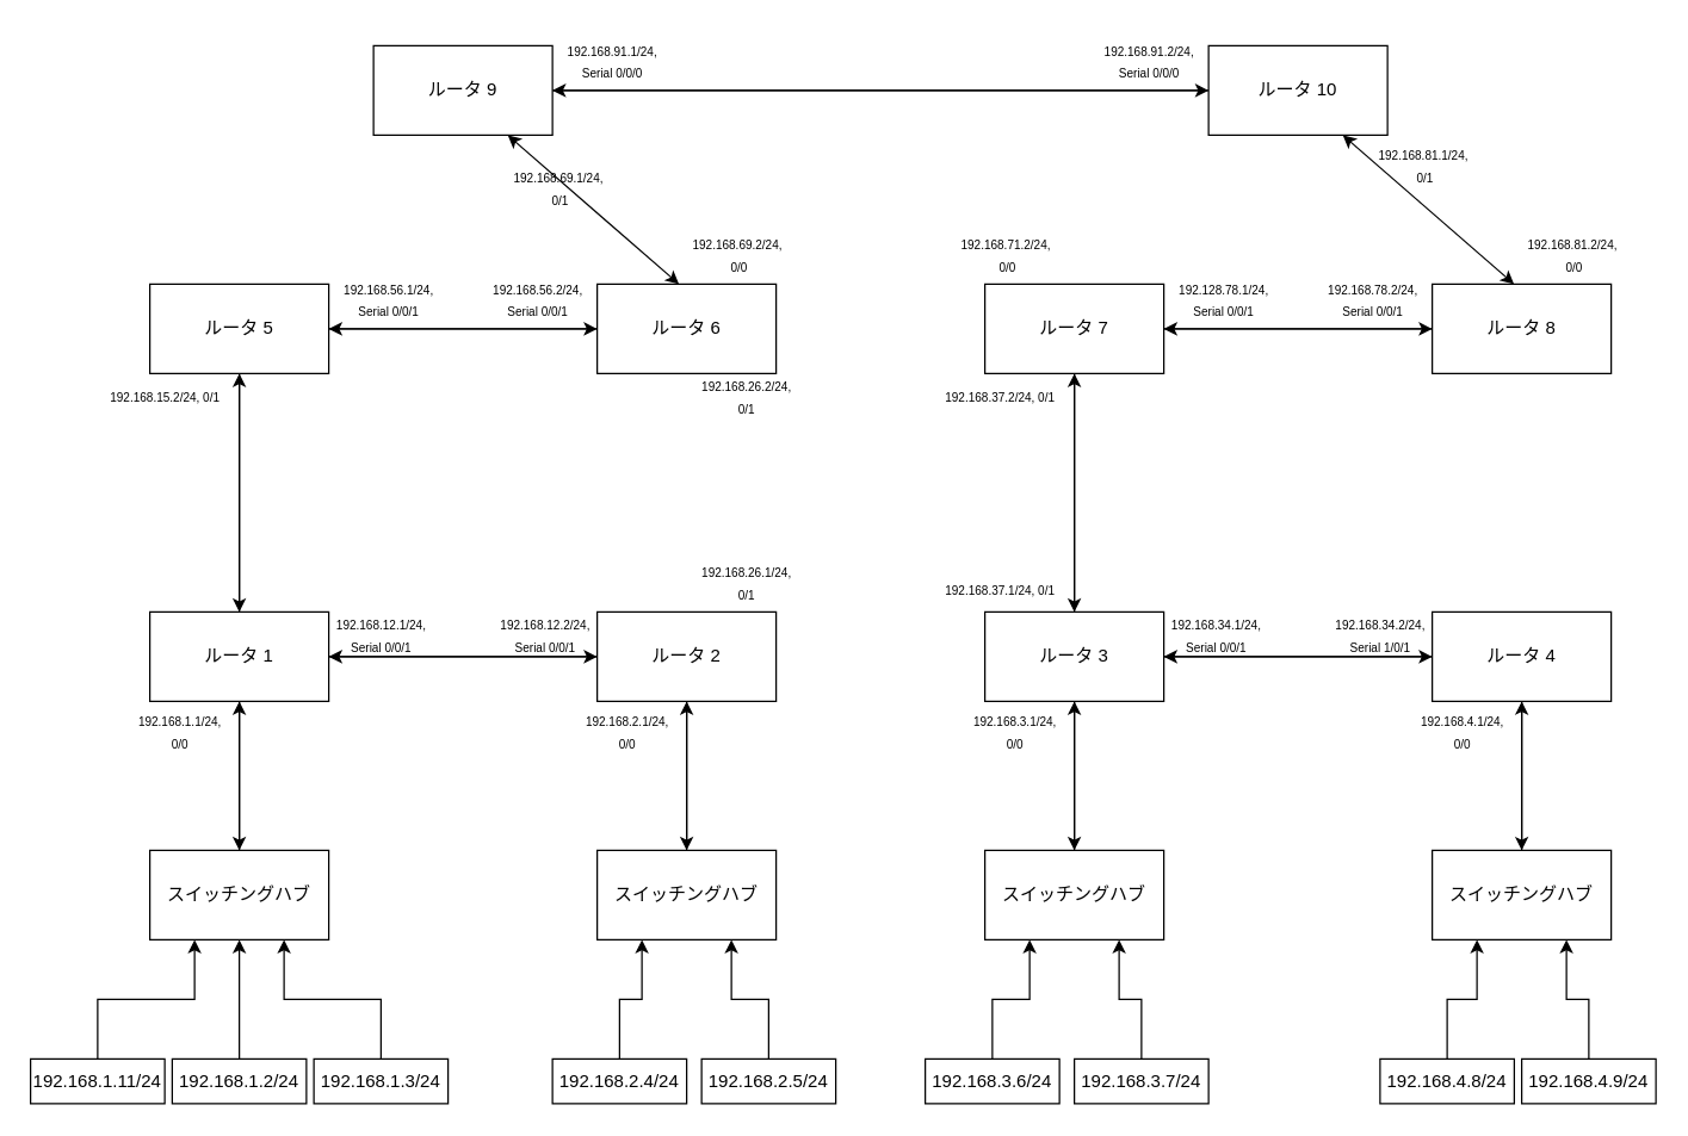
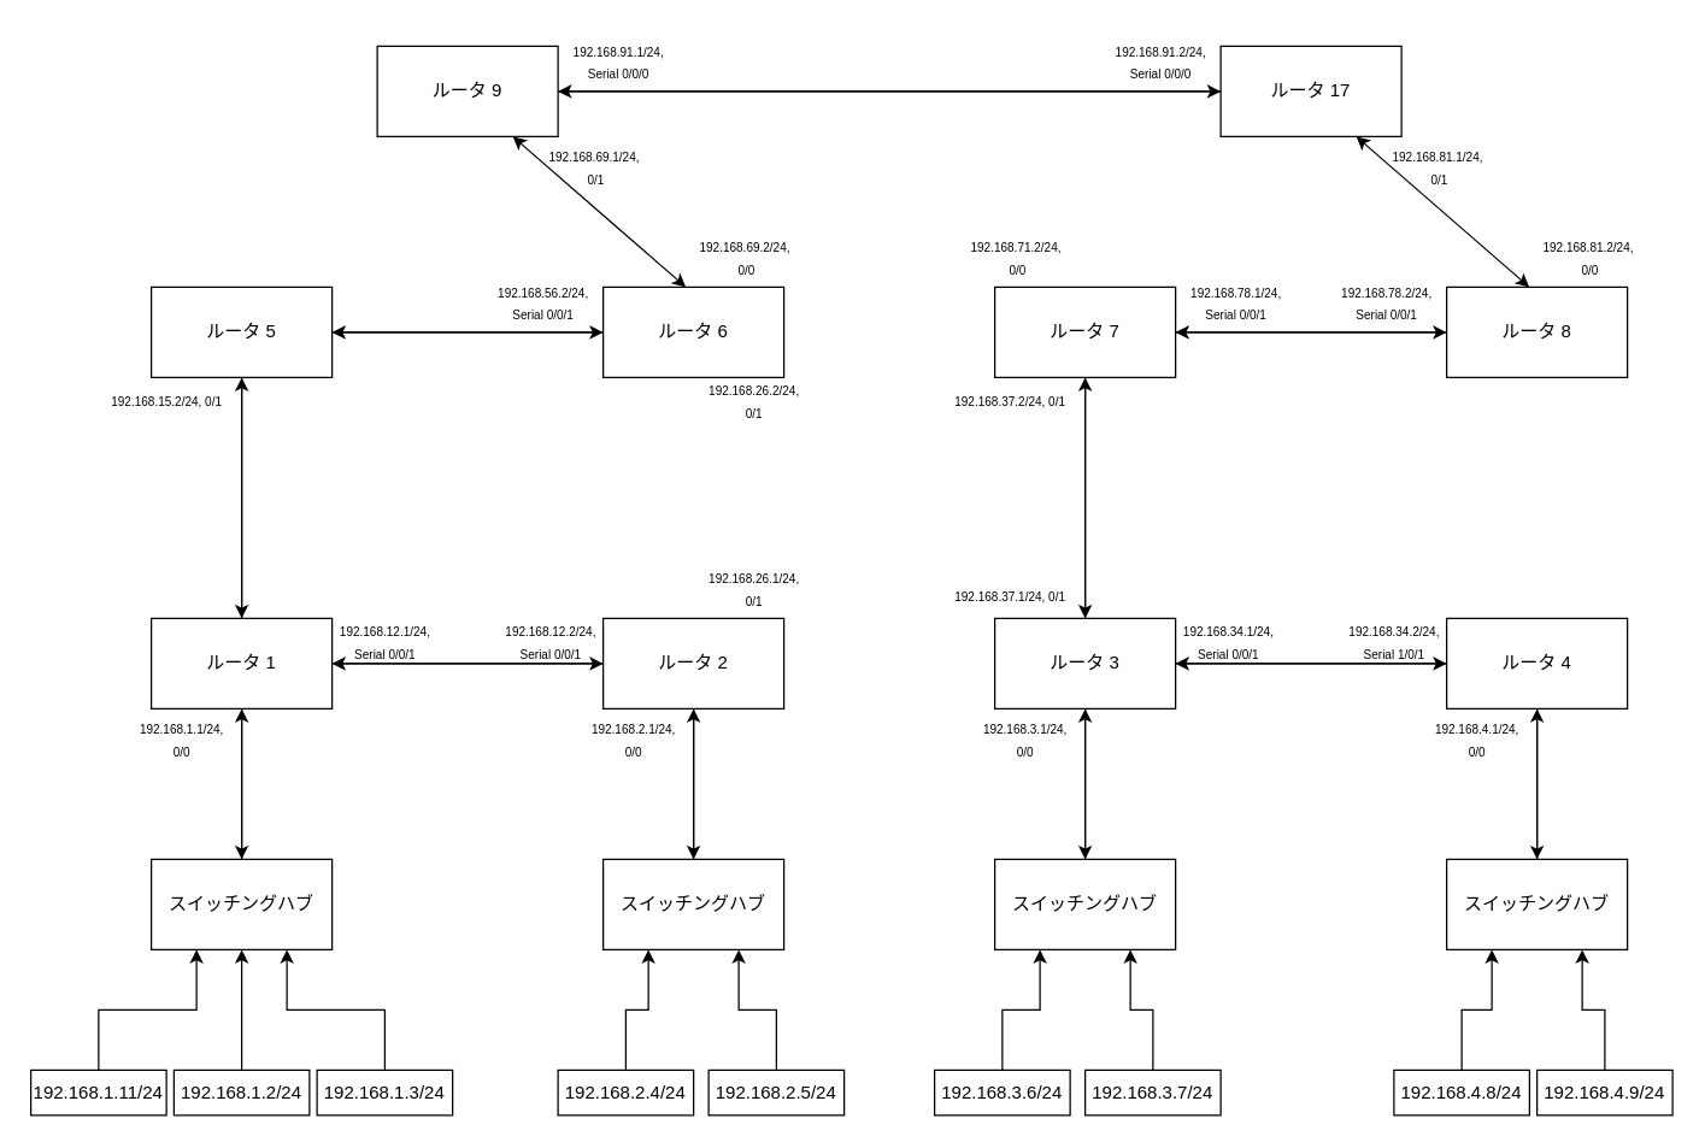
- <mxCell id="68" value="ルータ 10" style="rounded=0;whiteSpace=wrap;html=1;" vertex="1" parent="1"><mxGeometry x="810" y="30" width="120" height="60" as="geometry" /></mxCell>
+ <mxCell id="68" value="ルータ 17" style="rounded=0;whiteSpace=wrap;html=1;" vertex="1" parent="1"><mxGeometry x="810" y="30" width="120" height="60" as="geometry" /></mxCell>
- <mxCell id="41" value="&lt;font style=&quot;font-size: 8px;&quot;&gt;192.168.69.1/24,&amp;nbsp;&lt;br&gt;0/1&lt;/font&gt;" style="text;html=1;align=center;verticalAlign=middle;resizable=0;points=[];autosize=1;strokeColor=none;fillColor=none;" vertex="1" parent="1"><mxGeometry x="330" y="105" width="90" height="40" as="geometry" /></mxCell>
+ <mxCell id="41" value="&lt;font style=&quot;font-size: 8px;&quot;&gt;192.168.69.1/24,&amp;nbsp;&lt;br&gt;0/1&lt;/font&gt;" style="text;html=1;align=center;verticalAlign=middle;resizable=0;points=[];autosize=1;strokeColor=none;fillColor=none;" vertex="1" parent="1"><mxGeometry x="350" y="90" width="90" height="40" as="geometry" /></mxCell>
- <mxCell id="38" value="&lt;font style=&quot;font-size: 8px;&quot;&gt;192.168.56.1/24,&lt;br&gt;Serial 0/0/1&lt;/font&gt;" style="text;html=1;align=center;verticalAlign=middle;resizable=0;points=[];autosize=1;strokeColor=none;fillColor=none;" vertex="1" parent="1"><mxGeometry x="220" y="180" width="80" height="40" as="geometry" /></mxCell>
- <mxCell id="76" value="&lt;font style=&quot;font-size: 8px;&quot;&gt;192.128.78.1/24,&lt;br&gt;Serial 0/0/1&lt;/font&gt;" style="text;html=1;align=center;verticalAlign=middle;resizable=0;points=[];autosize=1;strokeColor=none;fillColor=none;" vertex="1" parent="1"><mxGeometry x="780" y="180" width="80" height="40" as="geometry" /></mxCell>
+ <mxCell id="76" value="&lt;font style=&quot;font-size: 8px;&quot;&gt;192.168.78.1/24,&lt;br&gt;Serial 0/0/1&lt;/font&gt;" style="text;html=1;align=center;verticalAlign=middle;resizable=0;points=[];autosize=1;strokeColor=none;fillColor=none;" vertex="1" parent="1"><mxGeometry x="780" y="180" width="80" height="40" as="geometry" /></mxCell>
